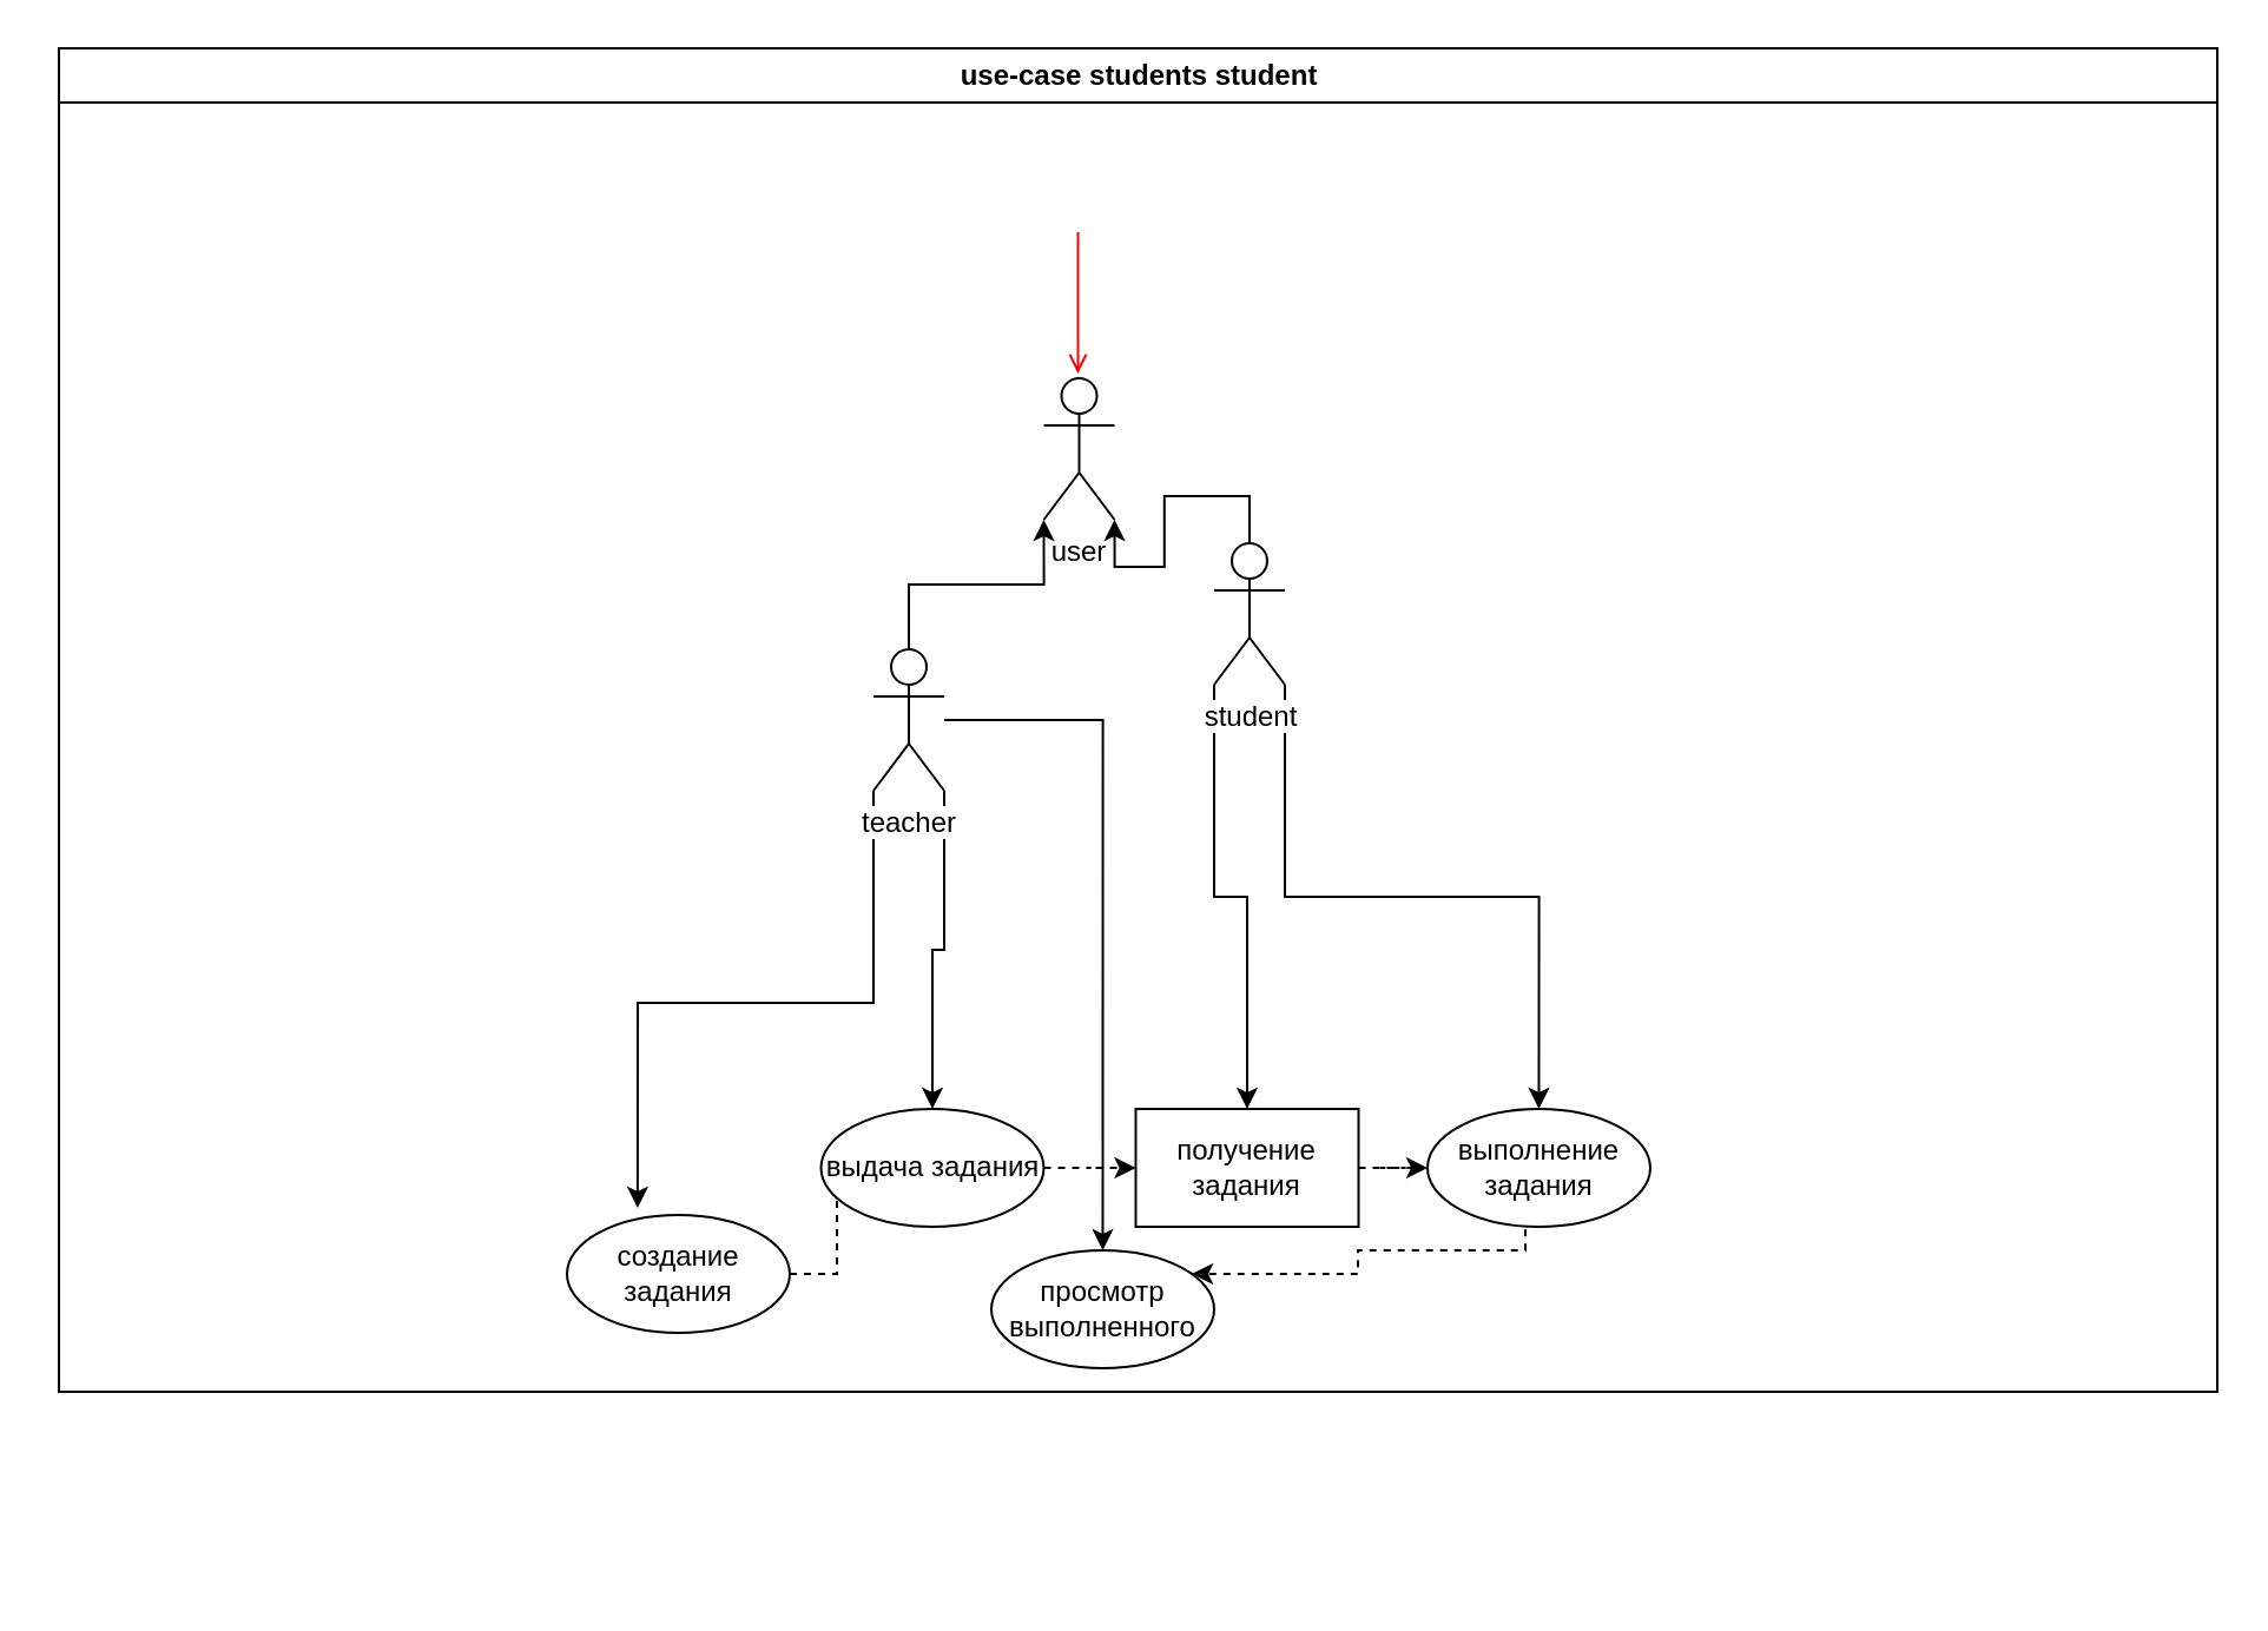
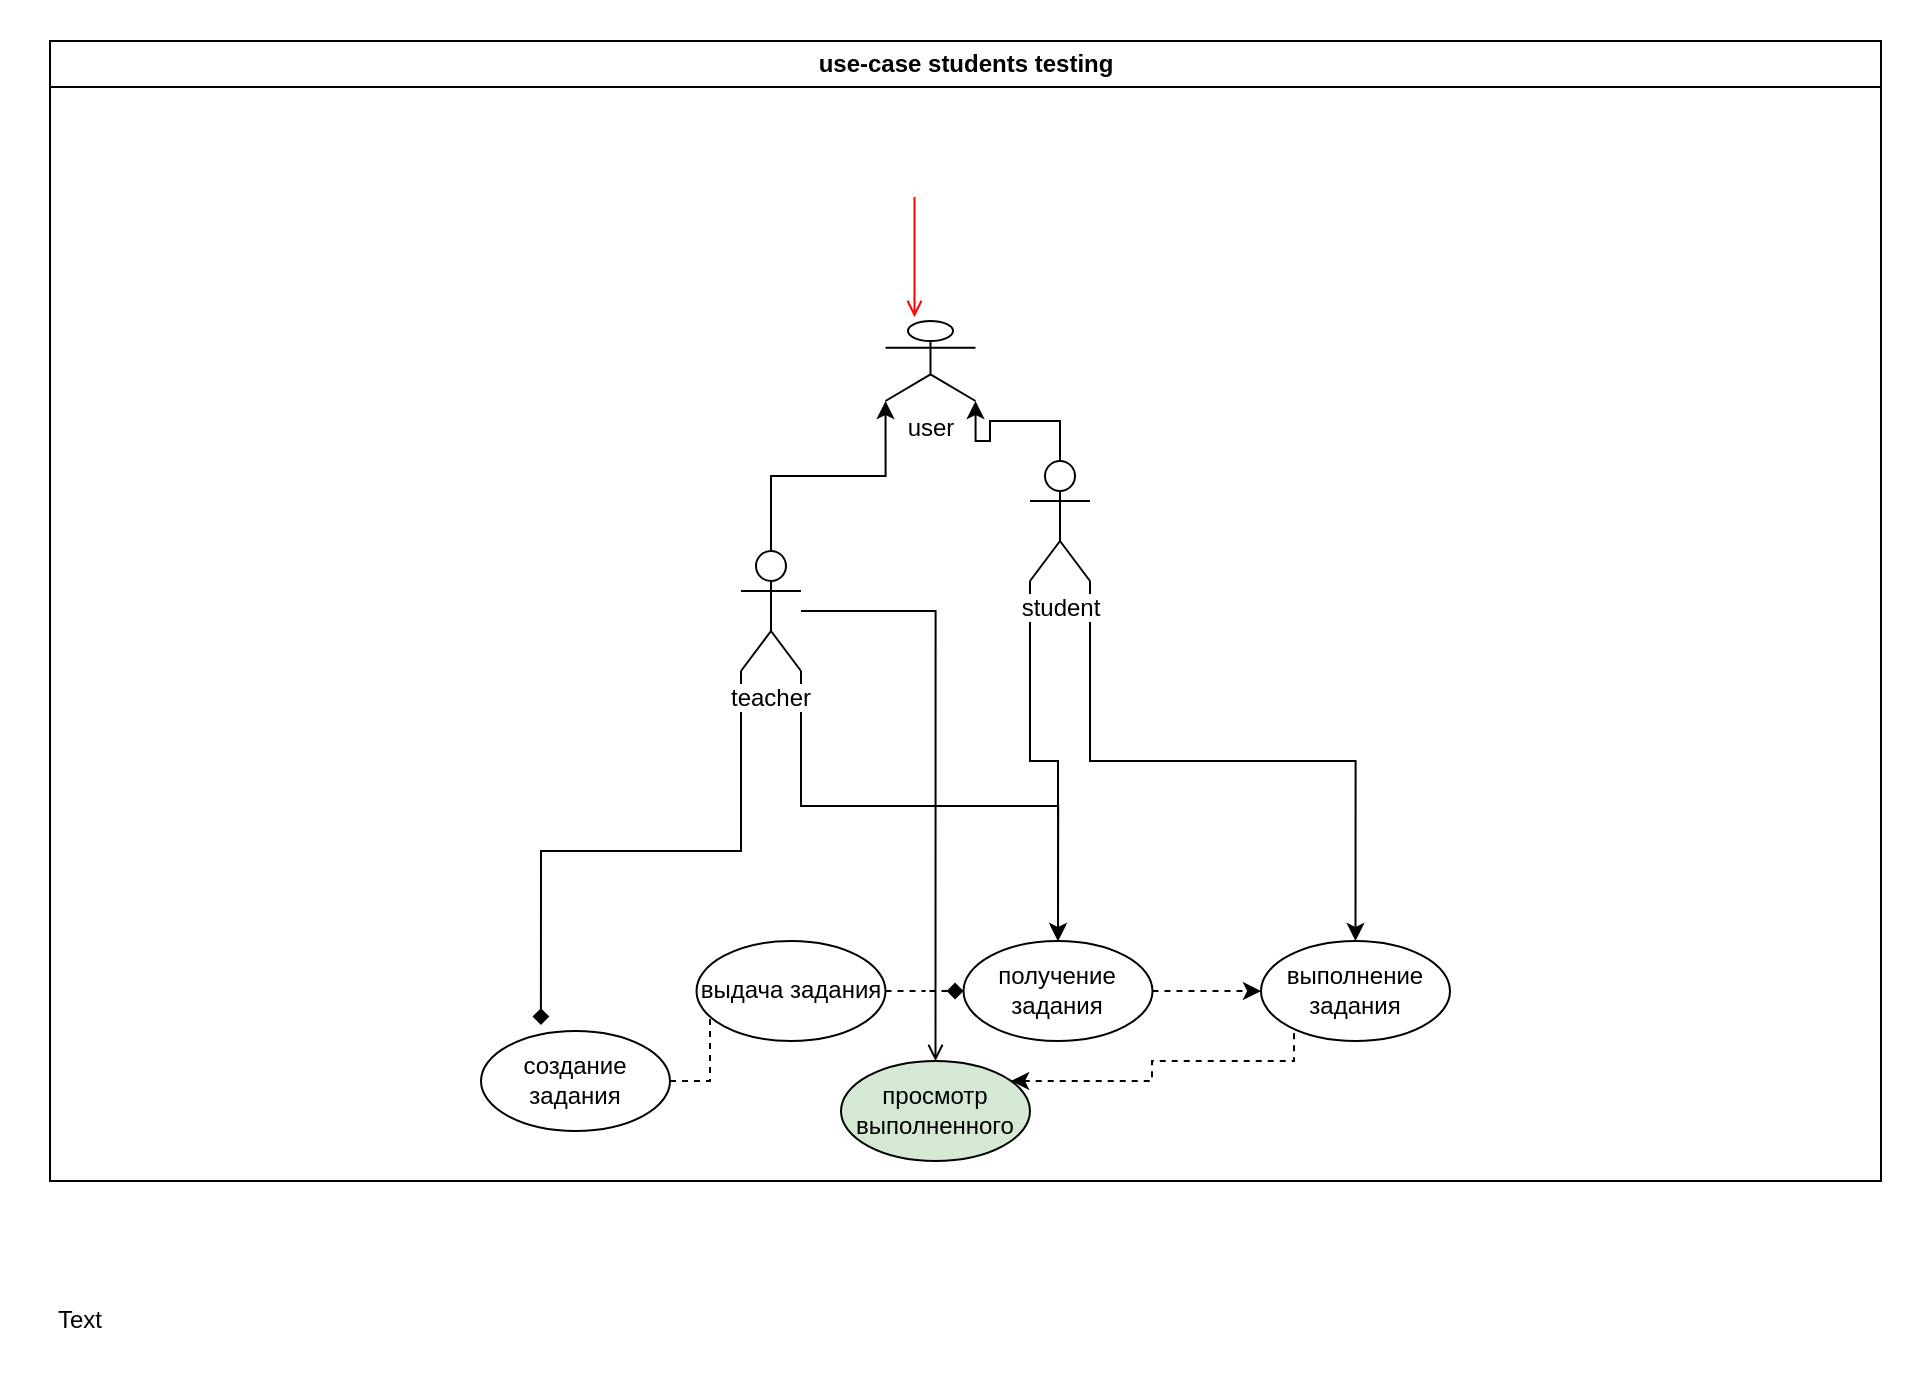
- <mxCell id="2" value="use-case students student" style="swimlane;whiteSpace=wrap" parent="1" vertex="1"><mxGeometry x="24.5" y="20" width="915.5" height="570" as="geometry" /></mxCell>
+ <mxCell id="2" value="use-case students testing" style="swimlane;whiteSpace=wrap" parent="1" vertex="1"><mxGeometry x="24.5" y="20" width="915.5" height="570" as="geometry" /></mxCell>
- <mxCell id="4" value="user" style="shape=umlActor;verticalLabelPosition=bottom;labelBackgroundColor=#ffffff;verticalAlign=top;html=1;outlineConnect=0;" vertex="1" parent="2"><mxGeometry x="417.75" y="140" width="30" height="60" as="geometry" /></mxCell>
+ <mxCell id="4" value="user" style="shape=umlActor;verticalLabelPosition=bottom;labelBackgroundColor=#ffffff;verticalAlign=top;html=1;outlineConnect=0;" vertex="1" parent="2"><mxGeometry x="417.75" y="140" width="45" height="40" as="geometry" /></mxCell>
- <mxCell id="5" style="edgeStyle=orthogonalEdgeStyle;rounded=0;orthogonalLoop=1;jettySize=auto;html=1;exitX=0;exitY=1;exitDx=0;exitDy=0;exitPerimeter=0;entryX=0.5;entryY=0;entryDx=0;entryDy=0;" edge="1" parent="2" source="8" target="21"><mxGeometry relative="1" as="geometry" /></mxCell>
+ <mxCell id="5" style="edgeStyle=orthogonalEdgeStyle;rounded=0;orthogonalLoop=1;jettySize=auto;html=1;exitX=0;exitY=1;exitDx=0;exitDy=0;exitPerimeter=0;entryX=0.5;entryY=0;entryDx=0;entryDy=0;endArrow=open;" edge="1" parent="2" source="8" target="21"><mxGeometry relative="1" as="geometry" /></mxCell>
- <mxCell id="10" style="edgeStyle=orthogonalEdgeStyle;rounded=0;orthogonalLoop=1;jettySize=auto;html=1;exitX=1;exitY=1;exitDx=0;exitDy=0;exitPerimeter=0;entryX=0.5;entryY=0;entryDx=0;entryDy=0;" edge="1" parent="2" source="13" target="17"><mxGeometry relative="1" as="geometry" /></mxCell>
+ <mxCell id="10" style="edgeStyle=orthogonalEdgeStyle;rounded=0;orthogonalLoop=1;jettySize=auto;html=1;exitX=1;exitY=1;exitDx=0;exitDy=0;exitPerimeter=0;" edge="1" parent="2" source="13" target="21"><mxGeometry relative="1" as="geometry" /></mxCell>
- <mxCell id="16" value="" style="edgeStyle=orthogonalEdgeStyle;rounded=0;orthogonalLoop=1;jettySize=auto;html=1;dashed=1;" edge="1" parent="2" source="17" target="21"><mxGeometry relative="1" as="geometry" /></mxCell>
+ <mxCell id="16" value="" style="edgeStyle=orthogonalEdgeStyle;rounded=0;orthogonalLoop=1;jettySize=auto;html=1;dashed=1;endArrow=diamond;" edge="1" parent="2" source="17" target="21"><mxGeometry relative="1" as="geometry" /></mxCell>
- <mxCell id="21" value="получение задания" style="whiteSpace=wrap;html=1;rounded=0;" vertex="1" parent="2"><mxGeometry x="456.75" y="450" width="94.5" height="50" as="geometry" /></mxCell>
+ <mxCell id="21" value="получение задания" style="ellipse;whiteSpace=wrap;html=1;" vertex="1" parent="2"><mxGeometry x="456.75" y="450" width="94.5" height="50" as="geometry" /></mxCell>
- <mxCell id="19" value="выполнение задания" style="ellipse;whiteSpace=wrap;html=1;" vertex="1" parent="2"><mxGeometry x="580.5" y="450" width="94.5" height="50" as="geometry" /></mxCell>
+ <mxCell id="19" value="выполнение задания" style="ellipse;whiteSpace=wrap;html=1;" vertex="1" parent="2"><mxGeometry x="605.5" y="450" width="94.5" height="50" as="geometry" /></mxCell>
- <mxCell id="9" style="edgeStyle=orthogonalEdgeStyle;rounded=0;orthogonalLoop=1;jettySize=auto;html=1;exitX=0;exitY=1;exitDx=0;exitDy=0;exitPerimeter=0;entryX=0.317;entryY=-0.06;entryDx=0;entryDy=0;entryPerimeter=0;" edge="1" parent="2" source="13" target="15"><mxGeometry relative="1" as="geometry" /></mxCell>
+ <mxCell id="9" style="edgeStyle=orthogonalEdgeStyle;rounded=0;orthogonalLoop=1;jettySize=auto;html=1;exitX=0;exitY=1;exitDx=0;exitDy=0;exitPerimeter=0;entryX=0.317;entryY=-0.06;entryDx=0;entryDy=0;entryPerimeter=0;endArrow=diamond;" edge="1" parent="2" source="13" target="15"><mxGeometry relative="1" as="geometry" /></mxCell>
- <mxCell id="12" style="edgeStyle=orthogonalEdgeStyle;rounded=0;orthogonalLoop=1;jettySize=auto;html=1;entryX=0.5;entryY=0;entryDx=0;entryDy=0;" edge="1" parent="2" source="13" target="22"><mxGeometry relative="1" as="geometry" /></mxCell>
+ <mxCell id="12" style="edgeStyle=orthogonalEdgeStyle;rounded=0;orthogonalLoop=1;jettySize=auto;html=1;entryX=0.5;entryY=0;entryDx=0;entryDy=0;endArrow=open;" edge="1" parent="2" source="13" target="22"><mxGeometry relative="1" as="geometry" /></mxCell>
- <mxCell id="22" value="просмотр выполненного" style="ellipse;whiteSpace=wrap;html=1;" vertex="1" parent="2"><mxGeometry x="395.5" y="510" width="94.5" height="50" as="geometry" /></mxCell>
+ <mxCell id="22" value="просмотр выполненного" style="ellipse;whiteSpace=wrap;html=1;fillColor=#d5e8d4;" vertex="1" parent="2"><mxGeometry x="395.5" y="510" width="94.5" height="50" as="geometry" /></mxCell>
+ <mxCell id="23" value="Text" style="text;html=1;strokeColor=none;fillColor=none;align=center;verticalAlign=middle;whiteSpace=wrap;rounded=0;" vertex="1" parent="1"><mxGeometry x="20" y="650" width="40" height="20" as="geometry" /></mxCell>
